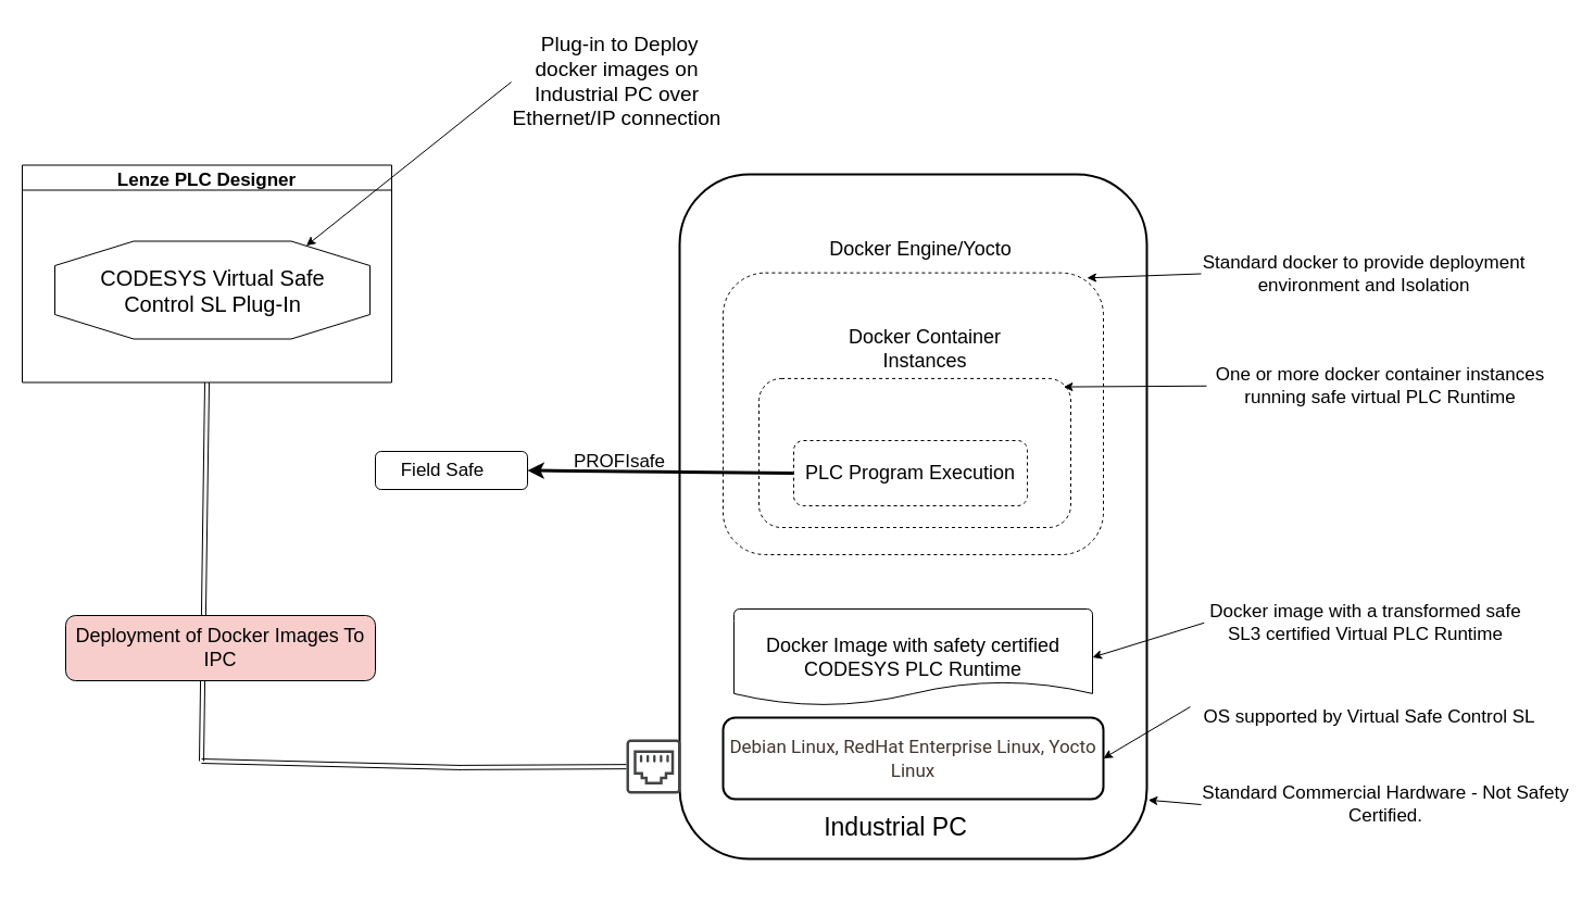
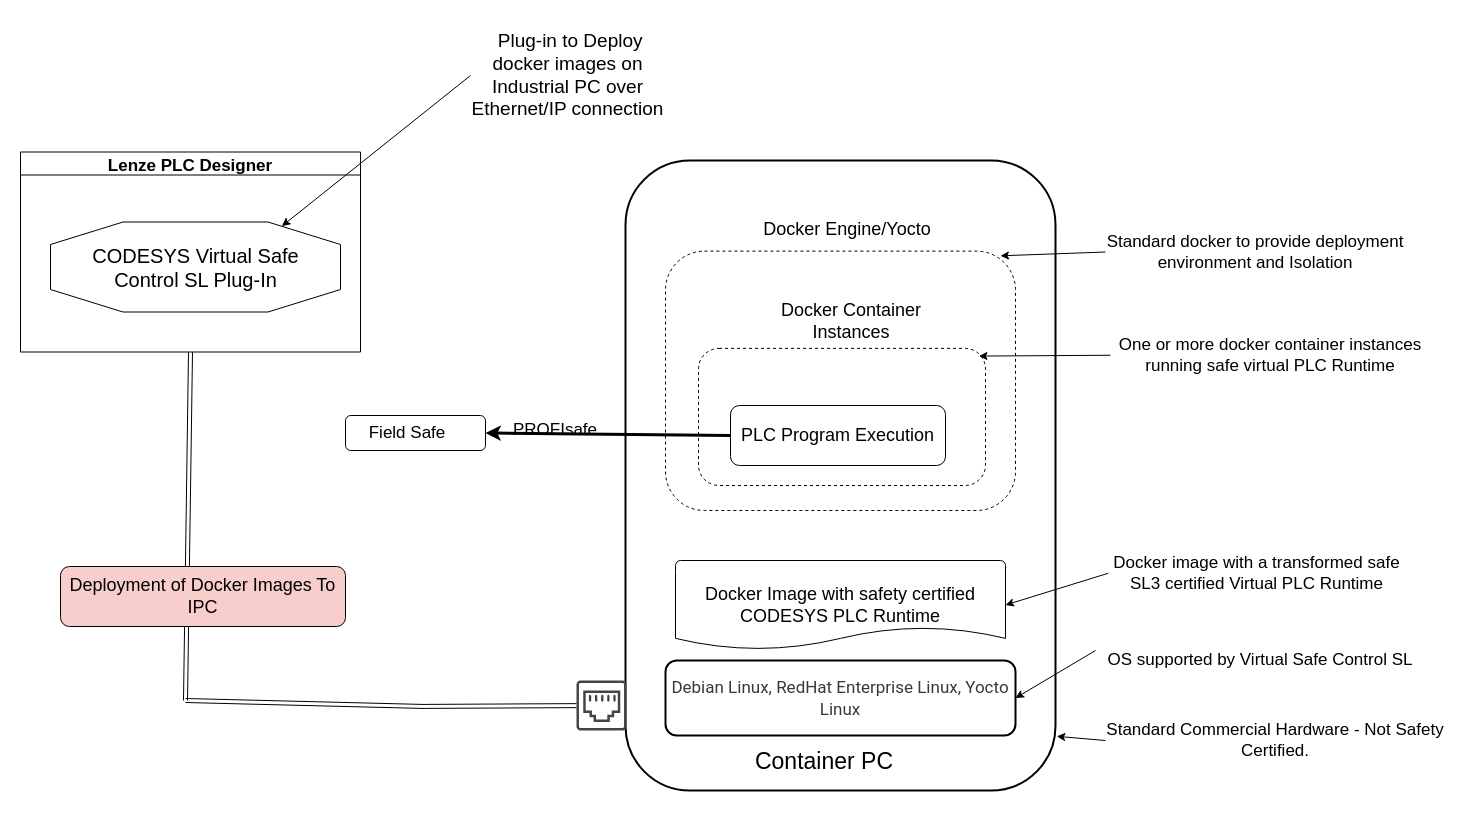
- <mxCell id="34" value="PROFIsafe" style="text;html=1;align=center;verticalAlign=middle;whiteSpace=wrap;rounded=0;fontSize=17;labelBackgroundColor=none;" vertex="1" parent="1"><mxGeometry x="515" y="405" width="110" height="40" as="geometry" /></mxCell>
+ <mxCell id="34" value="PROFIsafe" style="text;html=1;align=center;verticalAlign=middle;whiteSpace=wrap;rounded=0;fontSize=17;labelBackgroundColor=none;" vertex="1" parent="1"><mxGeometry x="500" y="410" width="110" height="40" as="geometry" /></mxCell>
- <mxCell id="23" value="&lt;font style=&quot;font-size: 18px;&quot;&gt;PLC Program Execution&lt;/font&gt;" style="rounded=1;whiteSpace=wrap;html=1;fontSize=14;dashed=1;labelBackgroundColor=none;" parent="20" vertex="1"><mxGeometry x="45" y="230" width="215" height="60" as="geometry" /></mxCell>
+ <mxCell id="23" value="&lt;font style=&quot;font-size: 18px;&quot;&gt;PLC Program Execution&lt;/font&gt;" style="rounded=1;whiteSpace=wrap;html=1;fontSize=14;dashed=0;labelBackgroundColor=none;" parent="20" vertex="1"><mxGeometry x="45" y="230" width="215" height="60" as="geometry" /></mxCell>
- <mxCell id="36" value="&#10;&lt;span style=&quot;font-family: Helvetica; font-style: normal; font-variant-ligatures: normal; font-variant-caps: normal; font-weight: 400; letter-spacing: normal; orphans: 2; text-align: center; text-indent: 0px; text-transform: none; widows: 2; word-spacing: 0px; -webkit-text-stroke-width: 0px; white-space: normal; text-decoration-thickness: initial; text-decoration-style: initial; text-decoration-color: initial; float: none; display: inline !important;&quot;&gt;Industrial PC&lt;/span&gt;&#10;&#10;" style="text;html=1;align=center;verticalAlign=middle;rounded=0;fontSize=23;labelBackgroundColor=none;strokeWidth=0;strokeColor=none;fontColor=default;labelBorderColor=none;whiteSpace=wrap;textShadow=0;" vertex="1" parent="1"><mxGeometry x="729" y="750" width="190" height="50" as="geometry" /></mxCell>
+ <mxCell id="36" value="&#10;&lt;span style=&quot;font-family: Helvetica; font-style: normal; font-variant-ligatures: normal; font-variant-caps: normal; font-weight: 400; letter-spacing: normal; orphans: 2; text-align: center; text-indent: 0px; text-transform: none; widows: 2; word-spacing: 0px; -webkit-text-stroke-width: 0px; white-space: normal; text-decoration-thickness: initial; text-decoration-style: initial; text-decoration-color: initial; float: none; display: inline !important;&quot;&gt;Container PC&lt;/span&gt;&#10;&#10;" style="text;html=1;align=center;verticalAlign=middle;rounded=0;fontSize=23;labelBackgroundColor=none;strokeWidth=0;strokeColor=none;fontColor=default;labelBorderColor=none;whiteSpace=wrap;textShadow=0;" vertex="1" parent="1"><mxGeometry x="729" y="750" width="190" height="50" as="geometry" /></mxCell>
